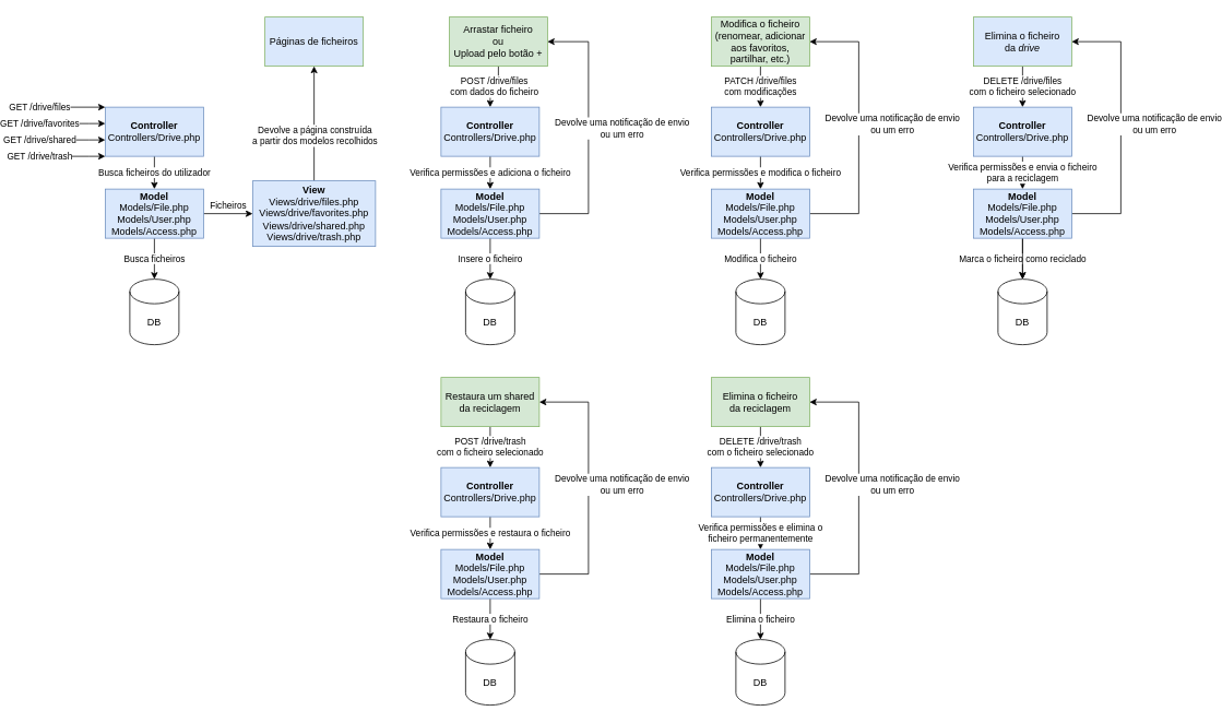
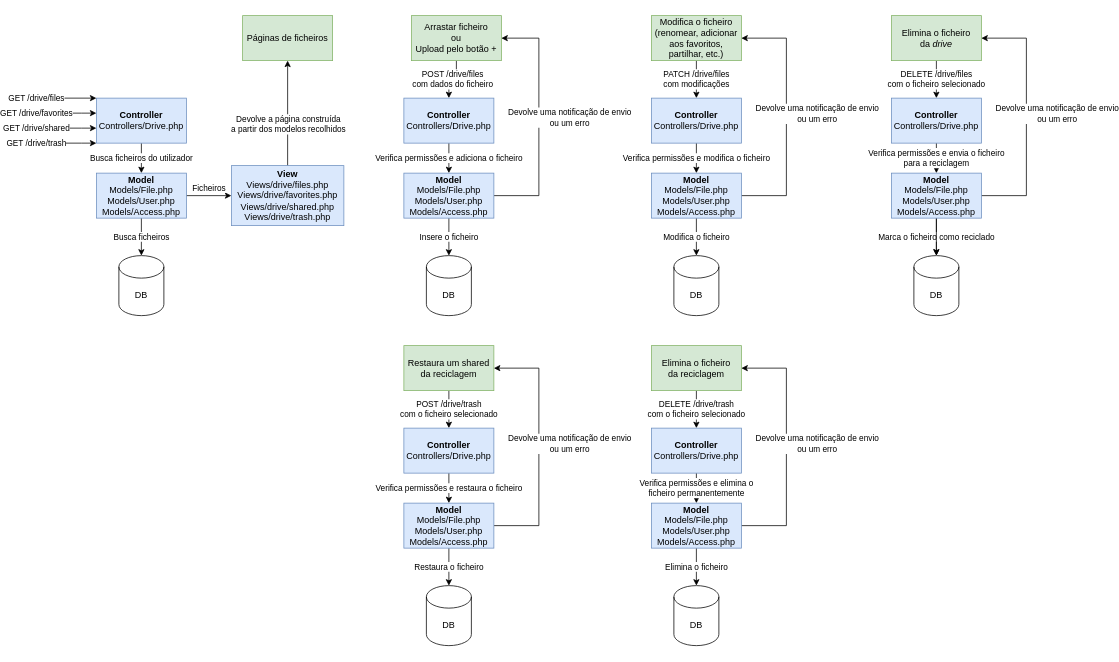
- <mxCell id="14" value="Páginas de ficheiros" style="rounded=0;whiteSpace=wrap;html=1;fillColor=#dae8fc;strokeColor=#82b366;" parent="1" vertex="1"><mxGeometry x="315" y="20" width="120" height="60" as="geometry" /></mxCell>
+ <mxCell id="14" value="Páginas de ficheiros" style="rounded=0;whiteSpace=wrap;html=1;fillColor=#d5e8d4;strokeColor=#82b366;" parent="1" vertex="1"><mxGeometry x="315" y="20" width="120" height="60" as="geometry" /></mxCell>
- <mxCell id="35" value="&lt;div&gt;Elimina o ficheiro&lt;/div&gt;&lt;div&gt;da &lt;i&gt;drive&lt;/i&gt;&lt;br&gt;&lt;/div&gt;" style="rounded=0;whiteSpace=wrap;html=1;fillColor=#dae8fc;strokeColor=#82b366;" parent="1" vertex="1"><mxGeometry x="1180" y="20" width="120" height="60" as="geometry" /></mxCell>
+ <mxCell id="35" value="&lt;div&gt;Elimina o ficheiro&lt;/div&gt;&lt;div&gt;da &lt;i&gt;drive&lt;/i&gt;&lt;br&gt;&lt;/div&gt;" style="rounded=0;whiteSpace=wrap;html=1;fillColor=#d5e8d4;strokeColor=#82b366;" parent="1" vertex="1"><mxGeometry x="1180" y="20" width="120" height="60" as="geometry" /></mxCell>
